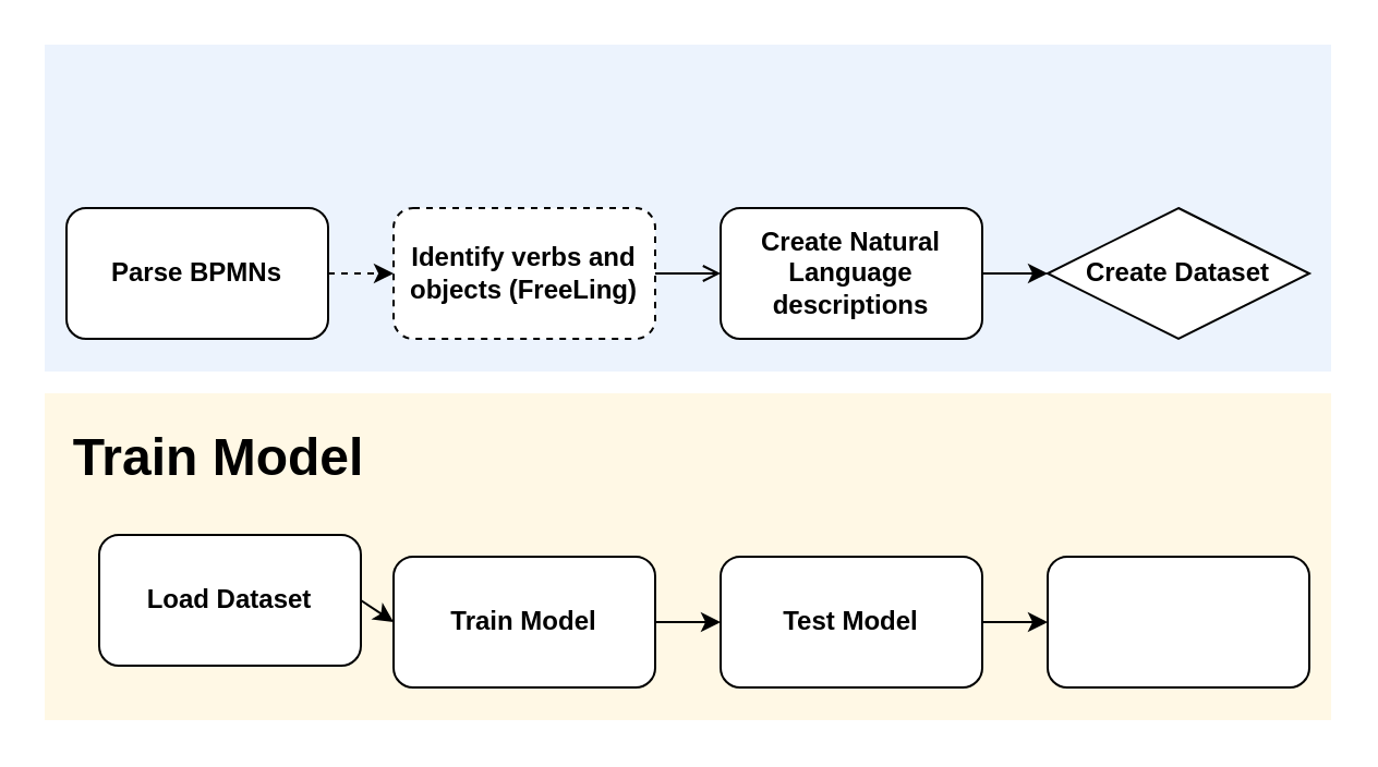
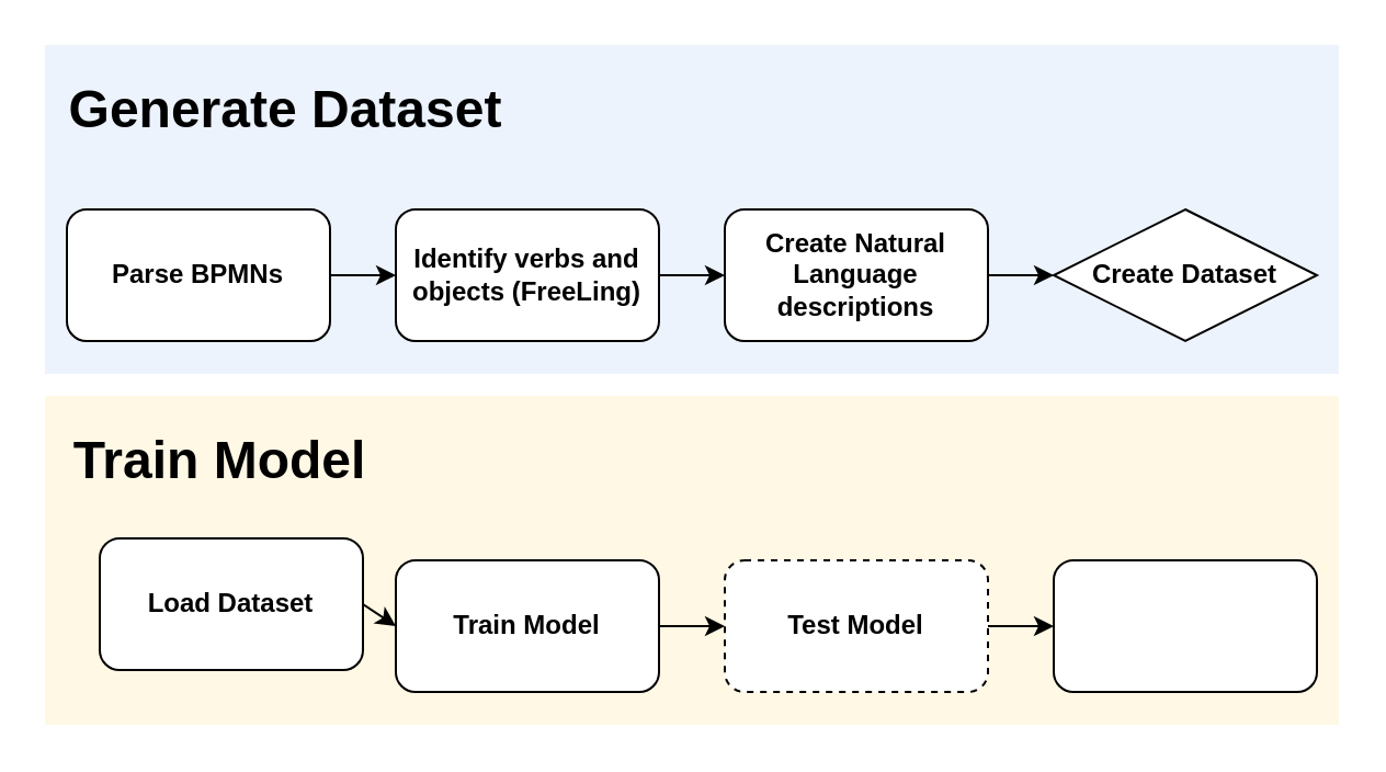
+ <mxCell id="9" value="&lt;h1&gt;&lt;b&gt;Generate Dataset&lt;/b&gt;&lt;/h1&gt;" style="text;html=1;strokeColor=none;fillColor=none;align=center;verticalAlign=middle;whiteSpace=wrap;rounded=0;opacity=50;" parent="1" vertex="1"><mxGeometry x="30" y="40" width="200" height="20" as="geometry" /></mxCell>
- <mxCell id="6" value="" style="endArrow=classic;html=1;entryX=0;entryY=0.5;entryDx=0;entryDy=0;dashed=1;" parent="1" source="3" target="5" edge="1"><mxGeometry width="50" height="50" relative="1" as="geometry"><mxPoint x="300" y="125" as="sourcePoint" /><mxPoint x="80" y="175" as="targetPoint" /></mxGeometry></mxCell>
+ <mxCell id="6" value="" style="endArrow=classic;html=1;entryX=0;entryY=0.5;entryDx=0;entryDy=0;" parent="1" source="3" target="5" edge="1"><mxGeometry width="50" height="50" relative="1" as="geometry"><mxPoint x="300" y="125" as="sourcePoint" /><mxPoint x="80" y="175" as="targetPoint" /></mxGeometry></mxCell>
- <mxCell id="5" value="&lt;b&gt;Identify verbs and objects (FreeLing)&lt;/b&gt;" style="rounded=1;whiteSpace=wrap;html=1;dashed=1;" parent="1" vertex="1"><mxGeometry x="180" y="95" width="120" height="60" as="geometry" /></mxCell>
+ <mxCell id="5" value="&lt;b&gt;Identify verbs and objects (FreeLing)&lt;/b&gt;" style="rounded=1;whiteSpace=wrap;html=1;" parent="1" vertex="1"><mxGeometry x="180" y="95" width="120" height="60" as="geometry" /></mxCell>
- <mxCell id="4" value="" style="edgeStyle=orthogonalEdgeStyle;rounded=0;orthogonalLoop=1;jettySize=auto;html=1;endArrow=open;" edge="1" parent="1" source="5" target="8"><mxGeometry relative="1" as="geometry" /></mxCell>
+ <mxCell id="4" value="" style="edgeStyle=orthogonalEdgeStyle;rounded=0;orthogonalLoop=1;jettySize=auto;html=1;" edge="1" parent="1" source="5" target="8"><mxGeometry relative="1" as="geometry" /></mxCell>
- <mxCell id="14" value="&lt;b&gt;Test Model&lt;br&gt;&lt;/b&gt;" style="rounded=1;whiteSpace=wrap;html=1;" parent="1" vertex="1"><mxGeometry x="330" y="255" width="120" height="60" as="geometry" /></mxCell>
+ <mxCell id="14" value="&lt;b&gt;Test Model&lt;br&gt;&lt;/b&gt;" style="rounded=1;whiteSpace=wrap;html=1;dashed=1;" parent="1" vertex="1"><mxGeometry x="330" y="255" width="120" height="60" as="geometry" /></mxCell>
